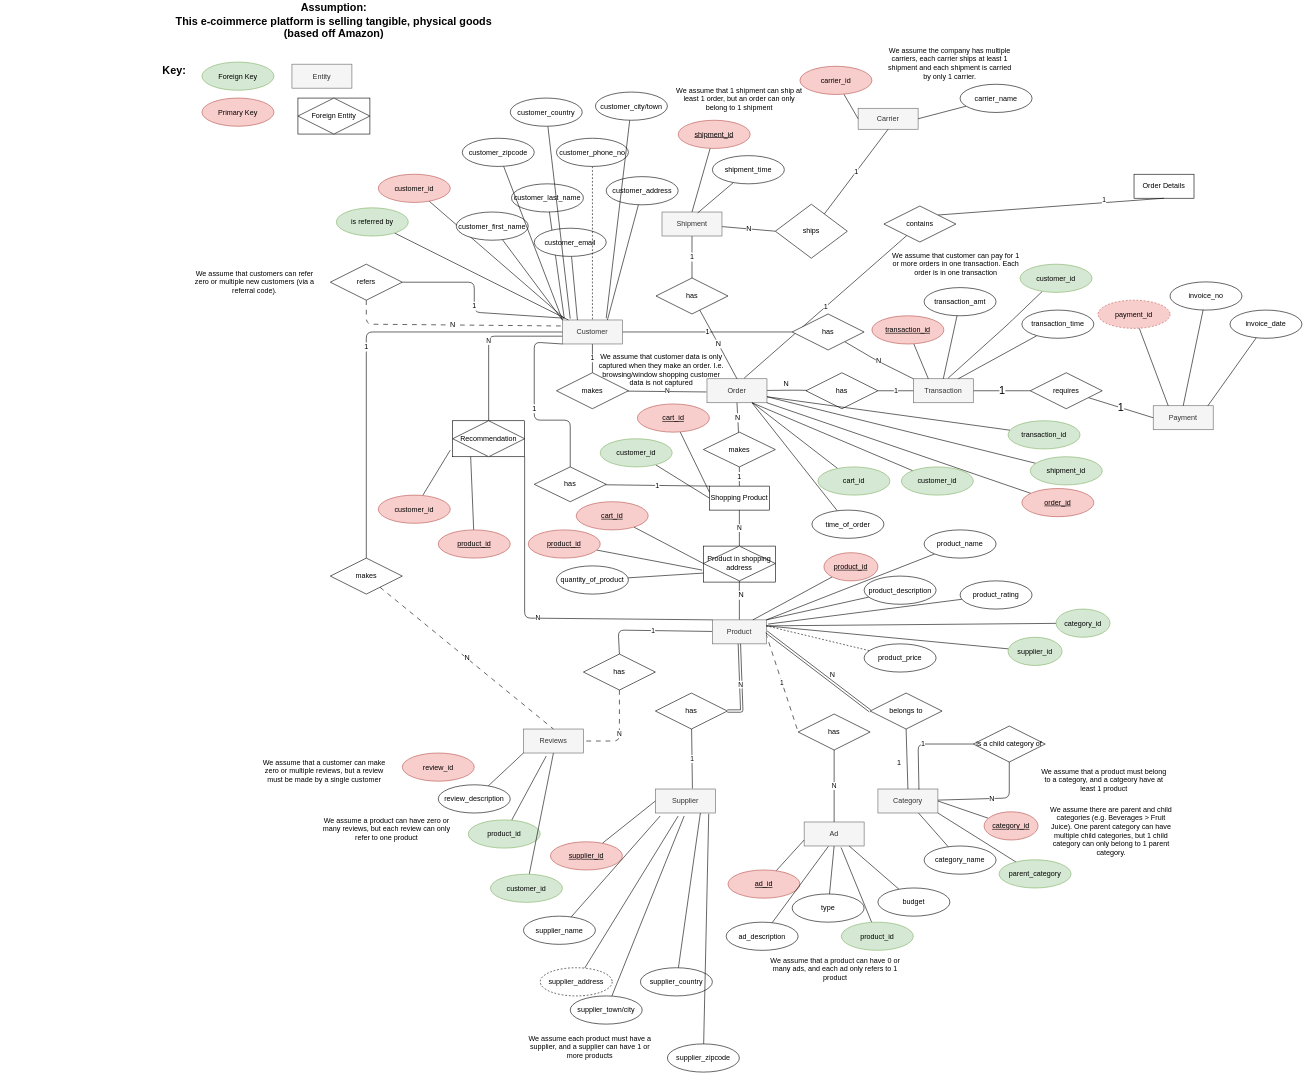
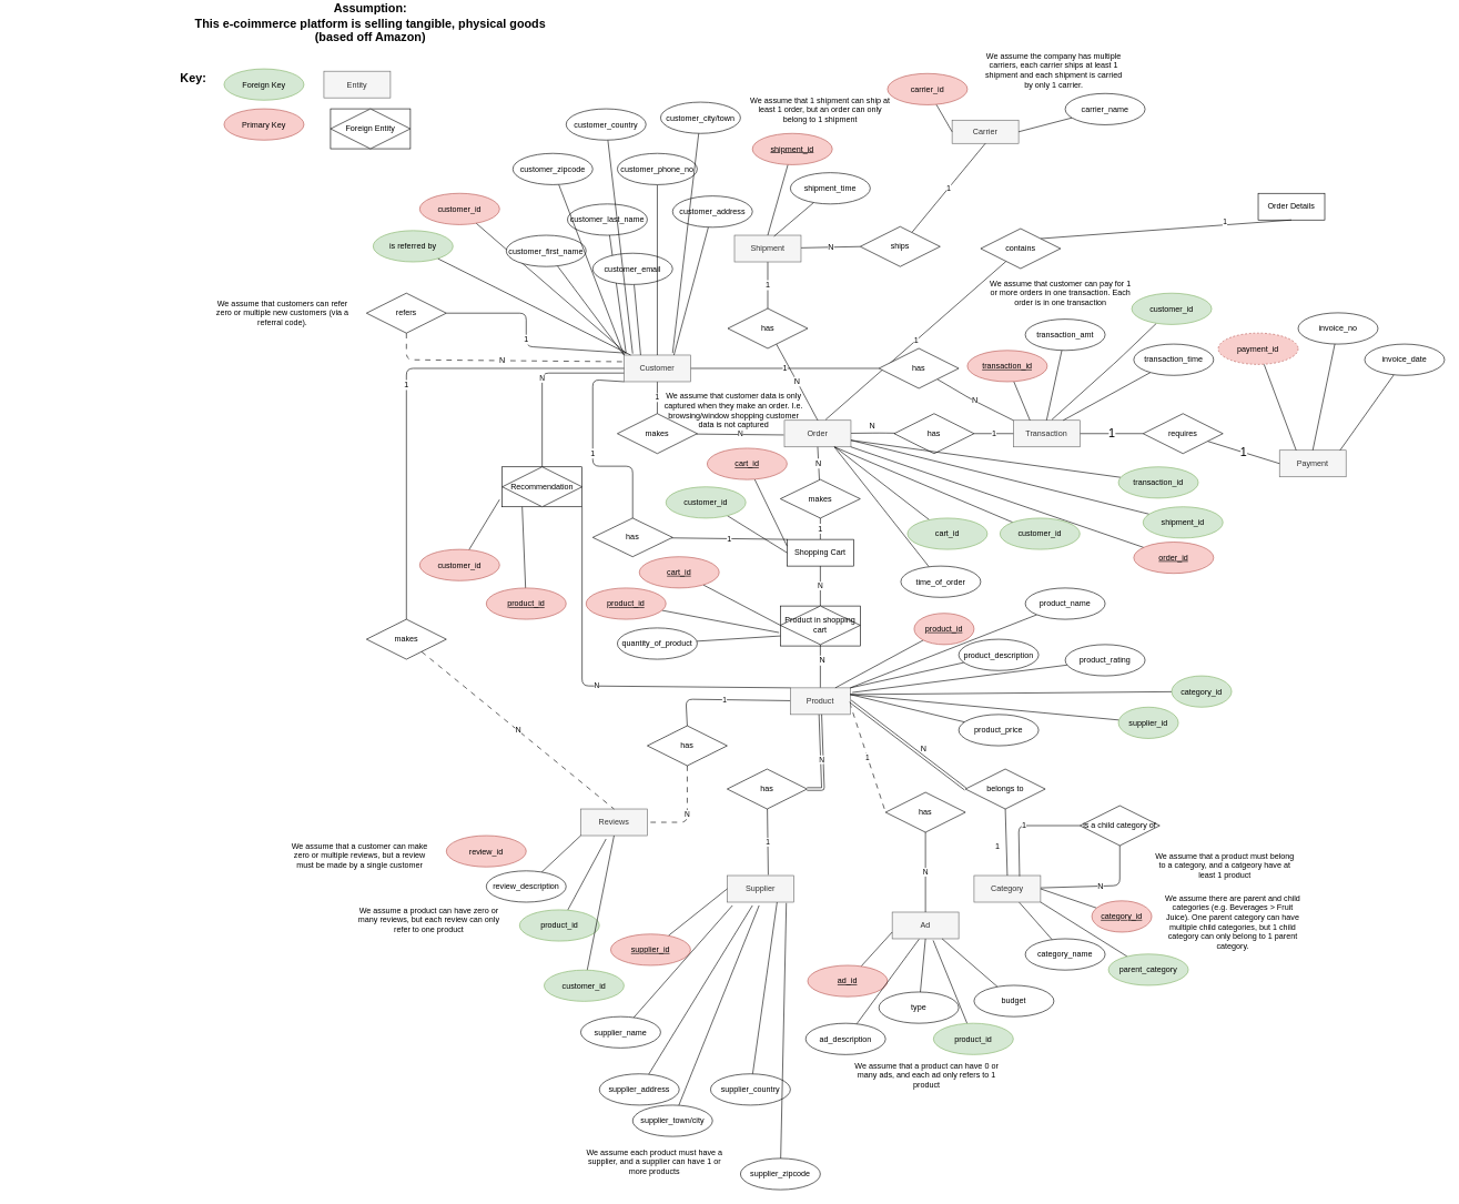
- <mxCell id="181" value="ships" style="shape=rhombus;perimeter=rhombusPerimeter;whiteSpace=wrap;html=1;align=center;" vertex="1" parent="1"><mxGeometry x="1292" y="340" width="120" height="90" as="geometry" /></mxCell>
+ <mxCell id="181" value="ships" style="shape=rhombus;perimeter=rhombusPerimeter;whiteSpace=wrap;html=1;align=center;" vertex="1" parent="1"><mxGeometry x="1292" y="340" width="120" height="60" as="geometry" /></mxCell>
- <mxCell id="117" value="" style="edgeStyle=none;html=1;fontSize=12;endArrow=none;endFill=0;dashed=1;" edge="1" parent="1" source="118" target="9"><mxGeometry relative="1" as="geometry" /></mxCell>
+ <mxCell id="117" value="" style="edgeStyle=none;html=1;fontSize=12;endArrow=none;endFill=0;" edge="1" parent="1" source="118" target="9"><mxGeometry relative="1" as="geometry" /></mxCell>
- <mxCell id="32" value="Shopping Product" style="whiteSpace=wrap;html=1;align=center;" parent="1" vertex="1"><mxGeometry x="1182" y="810" width="100" height="40" as="geometry" /></mxCell>
+ <mxCell id="32" value="Shopping Cart" style="whiteSpace=wrap;html=1;align=center;" parent="1" vertex="1"><mxGeometry x="1182" y="810" width="100" height="40" as="geometry" /></mxCell>
- <mxCell id="46" value="Product in shopping address" style="shape=rhombus;perimeter=rhombusPerimeter;whiteSpace=wrap;html=1;align=center;" parent="1" vertex="1"><mxGeometry x="1172" y="910" width="120" height="58" as="geometry" /></mxCell>
+ <mxCell id="46" value="Product in shopping cart" style="shape=rhombus;perimeter=rhombusPerimeter;whiteSpace=wrap;html=1;align=center;" parent="1" vertex="1"><mxGeometry x="1172" y="910" width="120" height="58" as="geometry" /></mxCell>
- <mxCell id="77" style="edgeStyle=none;html=1;entryX=1;entryY=0.25;entryDx=0;entryDy=0;endArrow=none;endFill=0;dashed=1;" edge="1" parent="1" source="78" target="14"><mxGeometry relative="1" as="geometry" /></mxCell>
+ <mxCell id="77" style="edgeStyle=none;html=1;entryX=1;entryY=0.25;entryDx=0;entryDy=0;endArrow=none;endFill=0;" edge="1" parent="1" source="78" target="14"><mxGeometry relative="1" as="geometry" /></mxCell>
- <mxCell id="193" value="supplier_address" style="ellipse;whiteSpace=wrap;html=1;fontSize=12;dashed=1;" vertex="1" parent="1"><mxGeometry x="900" y="1613" width="120" height="47" as="geometry" /></mxCell>
+ <mxCell id="193" value="supplier_address" style="ellipse;whiteSpace=wrap;html=1;fontSize=12;" vertex="1" parent="1"><mxGeometry x="900" y="1613" width="120" height="47" as="geometry" /></mxCell>
